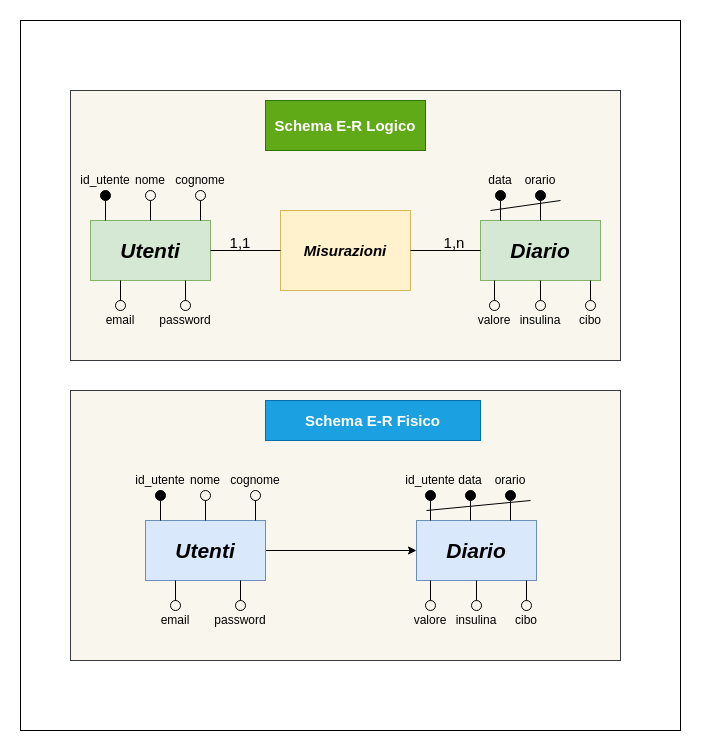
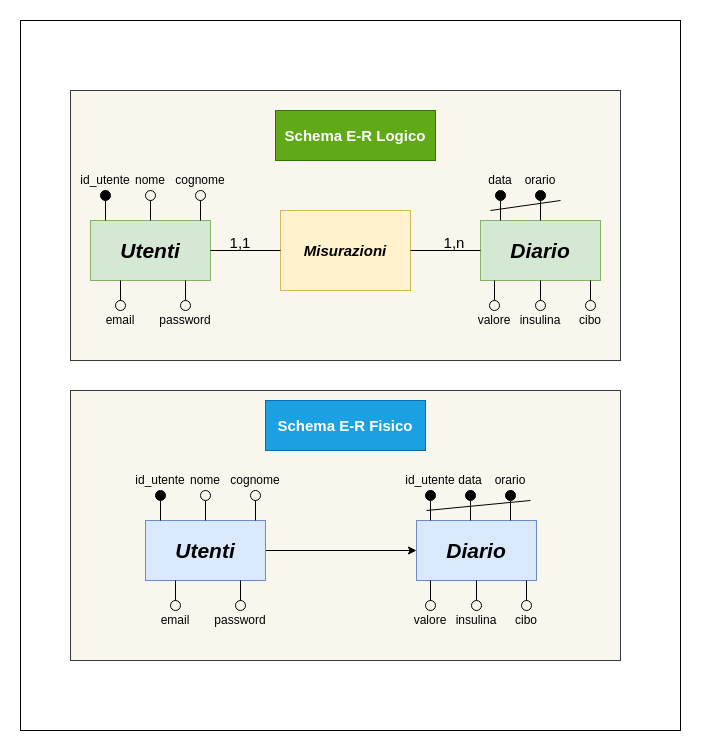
- <mxCell id="42" value="Schema E-R Logico" style="text;html=1;strokeColor=#2D7600;fillColor=#60a917;align=center;verticalAlign=middle;whiteSpace=wrap;rounded=0;fontColor=#ffffff;fontStyle=1;fontSize=15;" vertex="1" parent="1"><mxGeometry x="265" y="100" width="160" height="50" as="geometry" /></mxCell>
+ <mxCell id="42" value="Schema E-R Logico" style="text;html=1;strokeColor=#2D7600;fillColor=#60a917;align=center;verticalAlign=middle;whiteSpace=wrap;rounded=0;fontColor=#ffffff;fontStyle=1;fontSize=15;" vertex="1" parent="1"><mxGeometry x="275" y="110" width="160" height="50" as="geometry" /></mxCell>
- <mxCell id="78" value="Schema E-R Fisico" style="text;html=1;strokeColor=#006EAF;fillColor=#1ba1e2;align=center;verticalAlign=middle;whiteSpace=wrap;rounded=0;fontColor=#ffffff;fontStyle=1;fontSize=15;" vertex="1" parent="1"><mxGeometry x="265" y="400" width="215" height="40" as="geometry" /></mxCell>
+ <mxCell id="78" value="Schema E-R Fisico" style="text;html=1;strokeColor=#006EAF;fillColor=#1ba1e2;align=center;verticalAlign=middle;whiteSpace=wrap;rounded=0;fontColor=#ffffff;fontStyle=1;fontSize=15;" vertex="1" parent="1"><mxGeometry x="265" y="400" width="160" height="50" as="geometry" /></mxCell>
